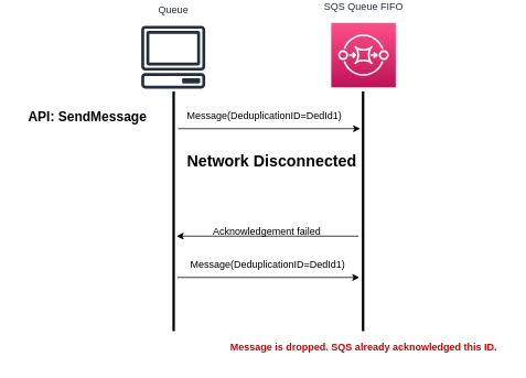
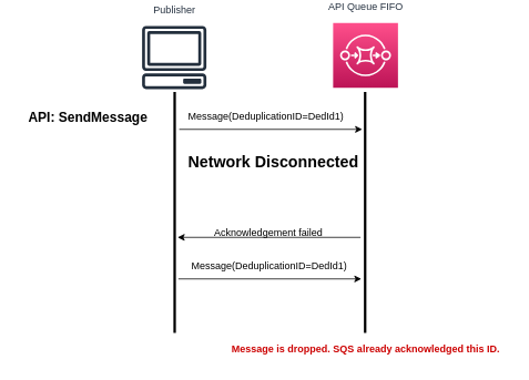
- <mxCell id="10" value="SQS Queue FIFO" style="sketch=0;points=[[0,0,0],[0.25,0,0],[0.5,0,0],[0.75,0,0],[1,0,0],[0,1,0],[0.25,1,0],[0.5,1,0],[0.75,1,0],[1,1,0],[0,0.25,0],[0,0.5,0],[0,0.75,0],[1,0.25,0],[1,0.5,0],[1,0.75,0]];outlineConnect=0;fontColor=#232F3E;gradientColor=#FF4F8B;gradientDirection=north;fillColor=#BC1356;strokeColor=#ffffff;dashed=0;verticalLabelPosition=top;verticalAlign=bottom;align=center;html=1;fontSize=12;fontStyle=0;aspect=fixed;shape=mxgraph.aws4.resourceIcon;resIcon=mxgraph.aws4.sqs;labelPosition=center;spacingBottom=10;" vertex="1" parent="1"><mxGeometry x="400" y="20" width="78" height="78" as="geometry" /></mxCell>
+ <mxCell id="10" value="API Queue FIFO" style="sketch=0;points=[[0,0,0],[0.25,0,0],[0.5,0,0],[0.75,0,0],[1,0,0],[0,1,0],[0.25,1,0],[0.5,1,0],[0.75,1,0],[1,1,0],[0,0.25,0],[0,0.5,0],[0,0.75,0],[1,0.25,0],[1,0.5,0],[1,0.75,0]];outlineConnect=0;fontColor=#232F3E;gradientColor=#FF4F8B;gradientDirection=north;fillColor=#BC1356;strokeColor=#ffffff;dashed=0;verticalLabelPosition=top;verticalAlign=bottom;align=center;html=1;fontSize=12;fontStyle=0;aspect=fixed;shape=mxgraph.aws4.resourceIcon;resIcon=mxgraph.aws4.sqs;labelPosition=center;spacingBottom=10;" vertex="1" parent="1"><mxGeometry x="400" y="20" width="78" height="78" as="geometry" /></mxCell>
- <mxCell id="2" value="Queue" style="sketch=0;outlineConnect=0;fontColor=#232F3E;gradientColor=none;fillColor=#232F3D;strokeColor=none;dashed=0;verticalLabelPosition=top;verticalAlign=bottom;align=center;html=1;fontSize=12;fontStyle=0;aspect=fixed;pointerEvents=1;shape=mxgraph.aws4.client;labelPosition=center;spacingBottom=10;" vertex="1" parent="1"><mxGeometry x="170" y="23.5" width="78" height="76" as="geometry" /></mxCell>
+ <mxCell id="2" value="Publisher" style="sketch=0;outlineConnect=0;fontColor=#232F3E;gradientColor=none;fillColor=#232F3D;strokeColor=none;dashed=0;verticalLabelPosition=top;verticalAlign=bottom;align=center;html=1;fontSize=12;fontStyle=0;aspect=fixed;pointerEvents=1;shape=mxgraph.aws4.client;labelPosition=center;spacingBottom=10;" vertex="1" parent="1"><mxGeometry x="170" y="23.5" width="78" height="76" as="geometry" /></mxCell>
